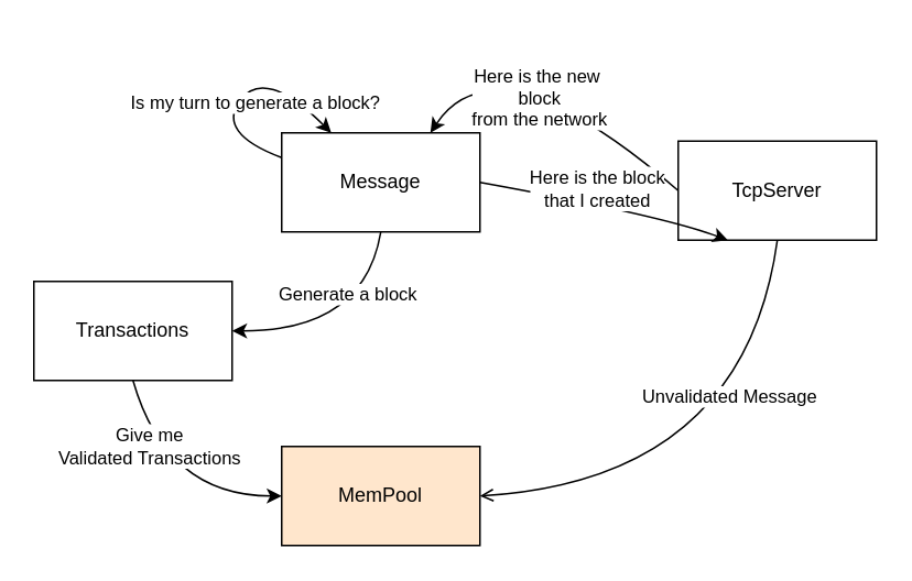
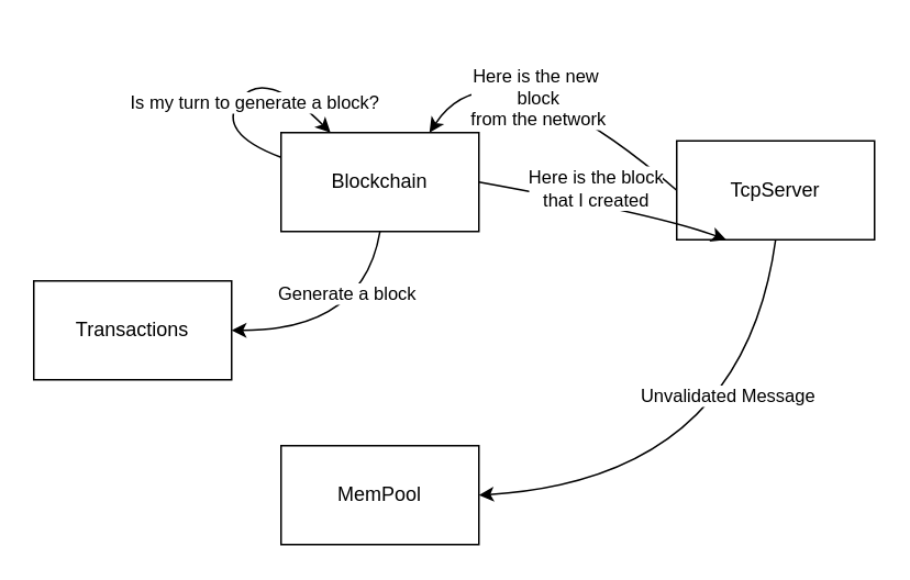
- <mxCell id="4" value="Message" style="rounded=0;whiteSpace=wrap;html=1;" parent="1" vertex="1"><mxGeometry x="170" y="80" width="120" height="60" as="geometry" /></mxCell>
+ <mxCell id="4" value="Blockchain" style="rounded=0;whiteSpace=wrap;html=1;" parent="1" vertex="1"><mxGeometry x="170" y="80" width="120" height="60" as="geometry" /></mxCell>
- <mxCell id="7" value="" style="curved=1;endArrow=classic;html=1;rounded=0;entryX=0;entryY=0.5;entryDx=0;entryDy=0;exitX=0.5;exitY=1;exitDx=0;exitDy=0;" parent="1" source="2" target="3" edge="1"><mxGeometry width="50" height="50" relative="1" as="geometry"><mxPoint x="60" y="330" as="sourcePoint" /><mxPoint x="110" y="280" as="targetPoint" /><Array as="points"><mxPoint x="100" y="300" /></Array></mxGeometry></mxCell>
- <mxCell id="8" value="Give me &lt;br&gt;Validated Transactions" style="edgeLabel;html=1;align=center;verticalAlign=middle;resizable=0;points=[];" parent="7" vertex="1" connectable="0"><mxGeometry x="-0.271" y="11" relative="1" as="geometry"><mxPoint x="-15" y="-7" as="offset" /></mxGeometry></mxCell>
- <mxCell id="16" value="" style="curved=1;endArrow=open;html=1;rounded=0;exitX=0.5;exitY=1;exitDx=0;exitDy=0;entryX=1;entryY=0.5;entryDx=0;entryDy=0;" edge="1" parent="1" source="13" target="3"><mxGeometry width="50" height="50" relative="1" as="geometry"><mxPoint x="530" y="210" as="sourcePoint" /><mxPoint x="340" y="200" as="targetPoint" /><Array as="points"><mxPoint x="450" y="290" /></Array></mxGeometry></mxCell>
+ <mxCell id="16" value="" style="curved=1;endArrow=classic;html=1;rounded=0;exitX=0.5;exitY=1;exitDx=0;exitDy=0;entryX=1;entryY=0.5;entryDx=0;entryDy=0;" edge="1" parent="1" source="13" target="3"><mxGeometry width="50" height="50" relative="1" as="geometry"><mxPoint x="530" y="210" as="sourcePoint" /><mxPoint x="340" y="200" as="targetPoint" /><Array as="points"><mxPoint x="450" y="290" /></Array></mxGeometry></mxCell>
- <mxCell id="3" value="MemPool" style="rounded=0;whiteSpace=wrap;html=1;fillColor=#ffe6cc;" parent="1" vertex="1"><mxGeometry x="170" y="270" width="120" height="60" as="geometry" /></mxCell>
+ <mxCell id="3" value="MemPool" style="rounded=0;whiteSpace=wrap;html=1;" parent="1" vertex="1"><mxGeometry x="170" y="270" width="120" height="60" as="geometry" /></mxCell>
